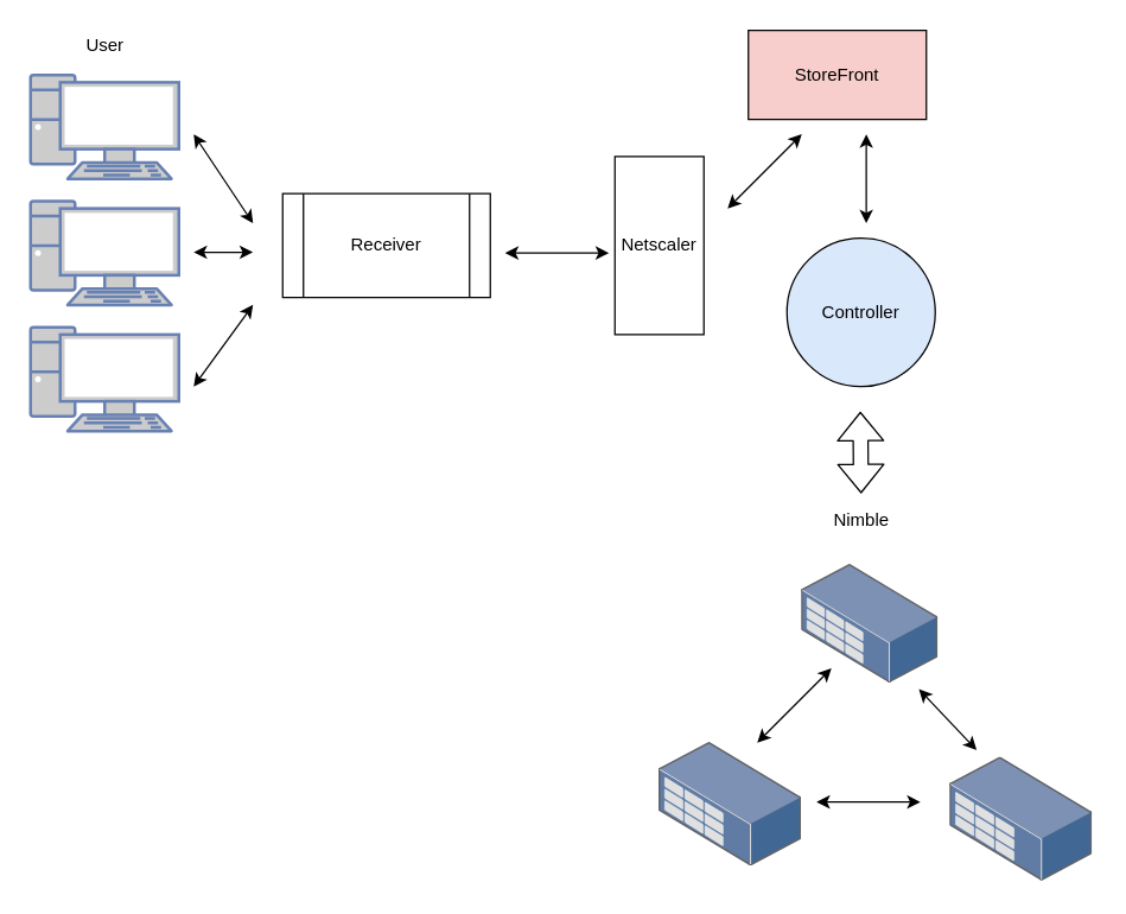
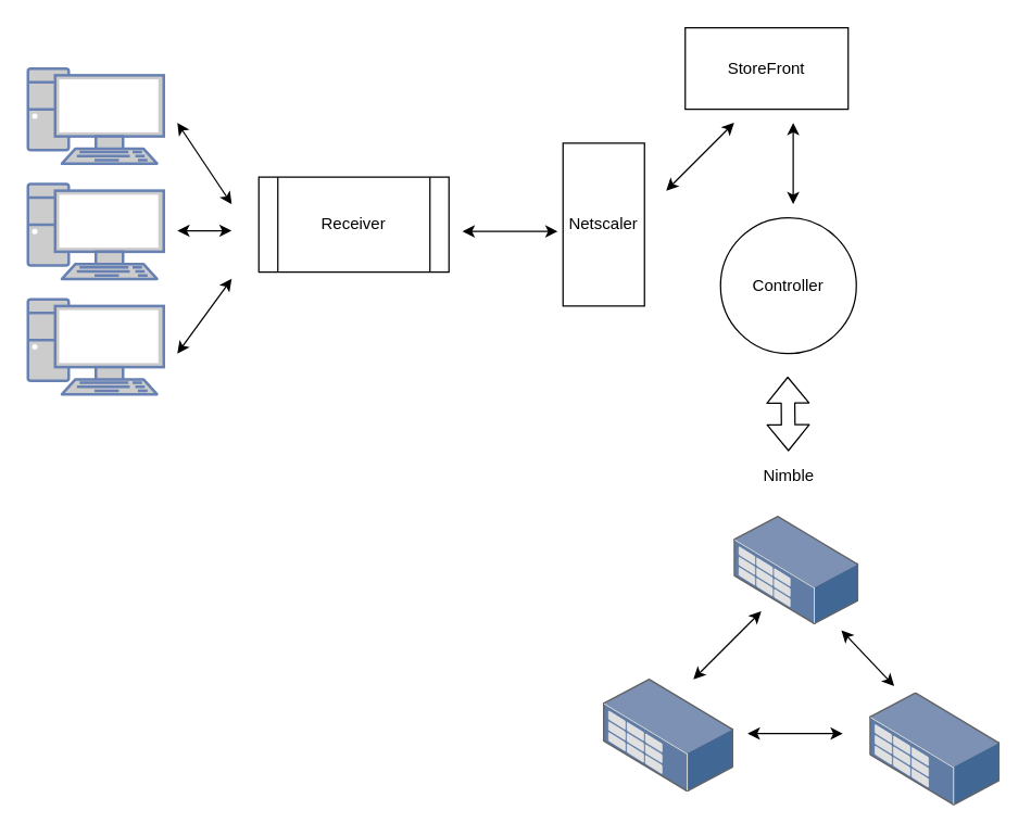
- <mxCell id="5" value="User" style="text;html=1;align=center;verticalAlign=middle;resizable=0;points=[];autosize=1;" vertex="1" parent="1"><mxGeometry x="50" y="20" width="40" height="20" as="geometry" /></mxCell>
- <mxCell id="8" value="StoreFront" style="rounded=0;whiteSpace=wrap;html=1;fillColor=#f8cecc;" vertex="1" parent="1"><mxGeometry x="504" y="20" width="120" height="60" as="geometry" /></mxCell>
+ <mxCell id="8" value="StoreFront" style="rounded=0;whiteSpace=wrap;html=1;" vertex="1" parent="1"><mxGeometry x="504" y="20" width="120" height="60" as="geometry" /></mxCell>
- <mxCell id="9" value="Controller" style="ellipse;whiteSpace=wrap;html=1;aspect=fixed;fillColor=#dae8fc;" vertex="1" parent="1"><mxGeometry x="530" y="160" width="100" height="100" as="geometry" /></mxCell>
+ <mxCell id="9" value="Controller" style="ellipse;whiteSpace=wrap;html=1;aspect=fixed;" vertex="1" parent="1"><mxGeometry x="530" y="160" width="100" height="100" as="geometry" /></mxCell>
